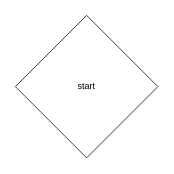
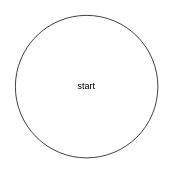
- <mxCell id="2" value="start&lt;br&gt;" style="rhombus;whiteSpace=wrap;html=1;aspect=fixed;" vertex="1" parent="1"><mxGeometry x="20" y="20" width="190" height="190" as="geometry" /></mxCell>
+ <mxCell id="2" value="start&lt;br&gt;" style="ellipse;whiteSpace=wrap;html=1;aspect=fixed;" vertex="1" parent="1"><mxGeometry x="20" y="20" width="190" height="190" as="geometry" /></mxCell>
